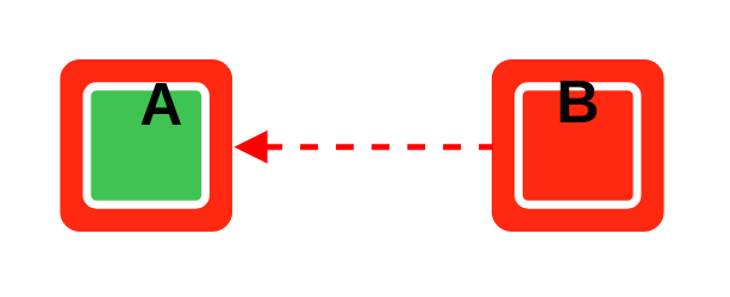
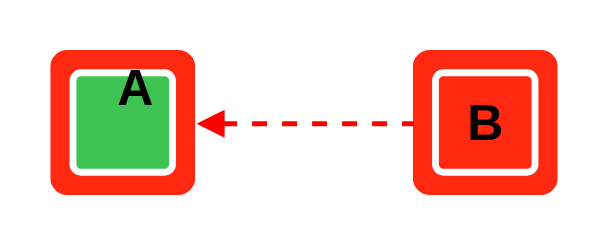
- <mxCell id="4" value="&lt;b&gt;&lt;font style=&quot;font-size: 20px&quot;&gt;B&lt;/font&gt;&lt;/b&gt;" style="text;html=1;strokeColor=none;fillColor=none;align=center;verticalAlign=middle;whiteSpace=wrap;rounded=0;" parent="2" vertex="1"><mxGeometry x="9" y="3" width="40" height="20" as="geometry" /></mxCell>
+ <mxCell id="4" value="&lt;b&gt;&lt;font style=&quot;font-size: 20px&quot;&gt;B&lt;/font&gt;&lt;/b&gt;" style="text;html=1;strokeColor=none;fillColor=none;align=center;verticalAlign=middle;whiteSpace=wrap;rounded=0;" parent="2" vertex="1"><mxGeometry x="9" y="18" width="40" height="20" as="geometry" /></mxCell>
